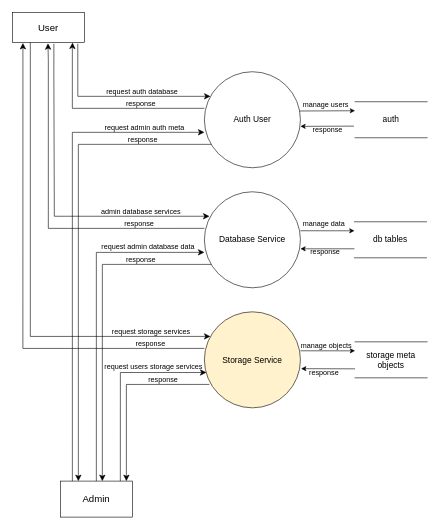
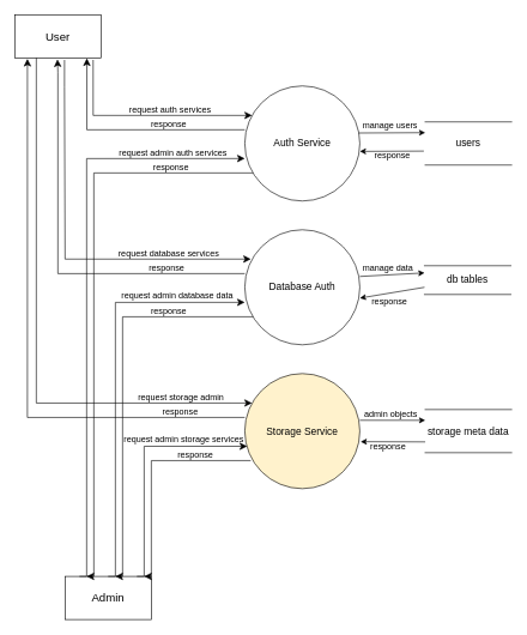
- <mxCell id="2" value="&lt;font style=&quot;font-size: 16px;&quot;&gt;User&lt;/font&gt;" style="rounded=0;whiteSpace=wrap;html=1;" vertex="1" parent="1"><mxGeometry x="20" y="20" width="120" height="50" as="geometry" /></mxCell>
+ <mxCell id="2" value="&lt;font style=&quot;font-size: 16px;&quot;&gt;User&lt;/font&gt;" style="rounded=0;whiteSpace=wrap;html=1;" vertex="1" parent="1"><mxGeometry x="20" y="20" width="120" height="60" as="geometry" /></mxCell>
- <mxCell id="28" value="request auth database" style="text;html=1;align=center;verticalAlign=middle;resizable=0;points=[];autosize=1;strokeColor=none;fillColor=none;" vertex="1" parent="1"><mxGeometry x="166" y="137" width="140" height="30" as="geometry" /></mxCell>
+ <mxCell id="28" value="request auth services" style="text;html=1;align=center;verticalAlign=middle;resizable=0;points=[];autosize=1;strokeColor=none;fillColor=none;" vertex="1" parent="1"><mxGeometry x="166" y="137" width="140" height="30" as="geometry" /></mxCell>
- <mxCell id="3" value="&lt;font style=&quot;font-size: 14px;&quot;&gt;Auth User&lt;/font&gt;" style="ellipse;whiteSpace=wrap;html=1;aspect=fixed;" vertex="1" parent="1"><mxGeometry x="340" y="119" width="160" height="160" as="geometry" /></mxCell>
+ <mxCell id="3" value="&lt;font style=&quot;font-size: 14px;&quot;&gt;Auth Service&lt;/font&gt;" style="ellipse;whiteSpace=wrap;html=1;aspect=fixed;" vertex="1" parent="1"><mxGeometry x="340" y="119" width="160" height="160" as="geometry" /></mxCell>
- <mxCell id="5" value="&lt;font style=&quot;font-size: 14px;&quot;&gt;auth&lt;/font&gt;" style="shape=partialRectangle;whiteSpace=wrap;html=1;left=0;right=0;fillColor=none;" vertex="1" parent="1"><mxGeometry x="591" y="169" width="120" height="60" as="geometry" /></mxCell>
+ <mxCell id="5" value="&lt;font style=&quot;font-size: 14px;&quot;&gt;users&lt;/font&gt;" style="shape=partialRectangle;whiteSpace=wrap;html=1;left=0;right=0;fillColor=none;" vertex="1" parent="1"><mxGeometry x="591" y="169" width="120" height="60" as="geometry" /></mxCell>
- <mxCell id="34" value="request admin auth meta" style="text;html=1;align=center;verticalAlign=middle;resizable=0;points=[];autosize=1;strokeColor=none;fillColor=none;" vertex="1" parent="1"><mxGeometry x="155" y="197" width="170" height="30" as="geometry" /></mxCell>
+ <mxCell id="34" value="request admin auth services" style="text;html=1;align=center;verticalAlign=middle;resizable=0;points=[];autosize=1;strokeColor=none;fillColor=none;" vertex="1" parent="1"><mxGeometry x="155" y="197" width="170" height="30" as="geometry" /></mxCell>
- <mxCell id="30" value="admin database services" style="text;html=1;align=center;verticalAlign=middle;resizable=0;points=[];autosize=1;strokeColor=none;fillColor=none;" vertex="1" parent="1"><mxGeometry x="154" y="337" width="160" height="30" as="geometry" /></mxCell>
+ <mxCell id="30" value="request database services" style="text;html=1;align=center;verticalAlign=middle;resizable=0;points=[];autosize=1;strokeColor=none;fillColor=none;" vertex="1" parent="1"><mxGeometry x="154" y="337" width="160" height="30" as="geometry" /></mxCell>
- <mxCell id="4" value="&lt;font style=&quot;font-size: 14px;&quot;&gt;Database Service&lt;/font&gt;" style="ellipse;whiteSpace=wrap;html=1;aspect=fixed;" vertex="1" parent="1"><mxGeometry x="340" y="319" width="160" height="160" as="geometry" /></mxCell>
+ <mxCell id="4" value="&lt;font style=&quot;font-size: 14px;&quot;&gt;Database Auth&lt;/font&gt;" style="ellipse;whiteSpace=wrap;html=1;aspect=fixed;" vertex="1" parent="1"><mxGeometry x="340" y="319" width="160" height="160" as="geometry" /></mxCell>
- <mxCell id="7" value="&lt;font style=&quot;font-size: 14px;&quot;&gt;db tables&lt;/font&gt;" style="shape=partialRectangle;whiteSpace=wrap;html=1;left=0;right=0;fillColor=none;" vertex="1" parent="1"><mxGeometry x="590" y="369" width="120" height="60" as="geometry" /></mxCell>
+ <mxCell id="7" value="&lt;font style=&quot;font-size: 14px;&quot;&gt;db tables&lt;/font&gt;" style="shape=partialRectangle;whiteSpace=wrap;html=1;left=0;right=0;fillColor=none;" vertex="1" parent="1"><mxGeometry x="590" y="369" width="120" height="40" as="geometry" /></mxCell>
- <mxCell id="32" value="request storage services" style="text;html=1;align=center;verticalAlign=middle;resizable=0;points=[];autosize=1;strokeColor=none;fillColor=none;" vertex="1" parent="1"><mxGeometry x="176" y="537" width="150" height="30" as="geometry" /></mxCell>
+ <mxCell id="32" value="request storage admin" style="text;html=1;align=center;verticalAlign=middle;resizable=0;points=[];autosize=1;strokeColor=none;fillColor=none;" vertex="1" parent="1"><mxGeometry x="176" y="537" width="150" height="30" as="geometry" /></mxCell>
- <mxCell id="45" value="manage objects" style="text;html=1;align=center;verticalAlign=middle;resizable=0;points=[];autosize=1;strokeColor=none;fillColor=none;" vertex="1" parent="1"><mxGeometry x="488" y="561" width="110" height="30" as="geometry" /></mxCell>
+ <mxCell id="45" value="admin objects" style="text;html=1;align=center;verticalAlign=middle;resizable=0;points=[];autosize=1;strokeColor=none;fillColor=none;" vertex="1" parent="1"><mxGeometry x="488" y="561" width="110" height="30" as="geometry" /></mxCell>
- <mxCell id="8" value="&lt;font style=&quot;font-size: 14px;&quot;&gt;storage meta objects&lt;/font&gt;" style="shape=partialRectangle;whiteSpace=wrap;html=1;left=0;right=0;fillColor=none;" vertex="1" parent="1"><mxGeometry x="591" y="569" width="120" height="60" as="geometry" /></mxCell>
+ <mxCell id="8" value="&lt;font style=&quot;font-size: 14px;&quot;&gt;storage meta data&lt;/font&gt;" style="shape=partialRectangle;whiteSpace=wrap;html=1;left=0;right=0;fillColor=none;" vertex="1" parent="1"><mxGeometry x="591" y="569" width="120" height="60" as="geometry" /></mxCell>
- <mxCell id="38" value="request users storage services" style="text;html=1;align=center;verticalAlign=middle;resizable=0;points=[];autosize=1;strokeColor=none;fillColor=none;" vertex="1" parent="1"><mxGeometry x="160" y="596" width="190" height="30" as="geometry" /></mxCell>
+ <mxCell id="38" value="request admin storage services" style="text;html=1;align=center;verticalAlign=middle;resizable=0;points=[];autosize=1;strokeColor=none;fillColor=none;" vertex="1" parent="1"><mxGeometry x="160" y="596" width="190" height="30" as="geometry" /></mxCell>
- <mxCell id="9" value="&lt;font style=&quot;font-size: 16px;&quot;&gt;Admin&lt;/font&gt;" style="rounded=0;whiteSpace=wrap;html=1;" vertex="1" parent="1"><mxGeometry x="100" y="801" width="120" height="60" as="geometry" /></mxCell>
+ <mxCell id="9" value="&lt;font style=&quot;font-size: 16px;&quot;&gt;Admin&lt;/font&gt;" style="rounded=0;whiteSpace=wrap;html=1;" vertex="1" parent="1"><mxGeometry x="90" y="801" width="120" height="60" as="geometry" /></mxCell>
